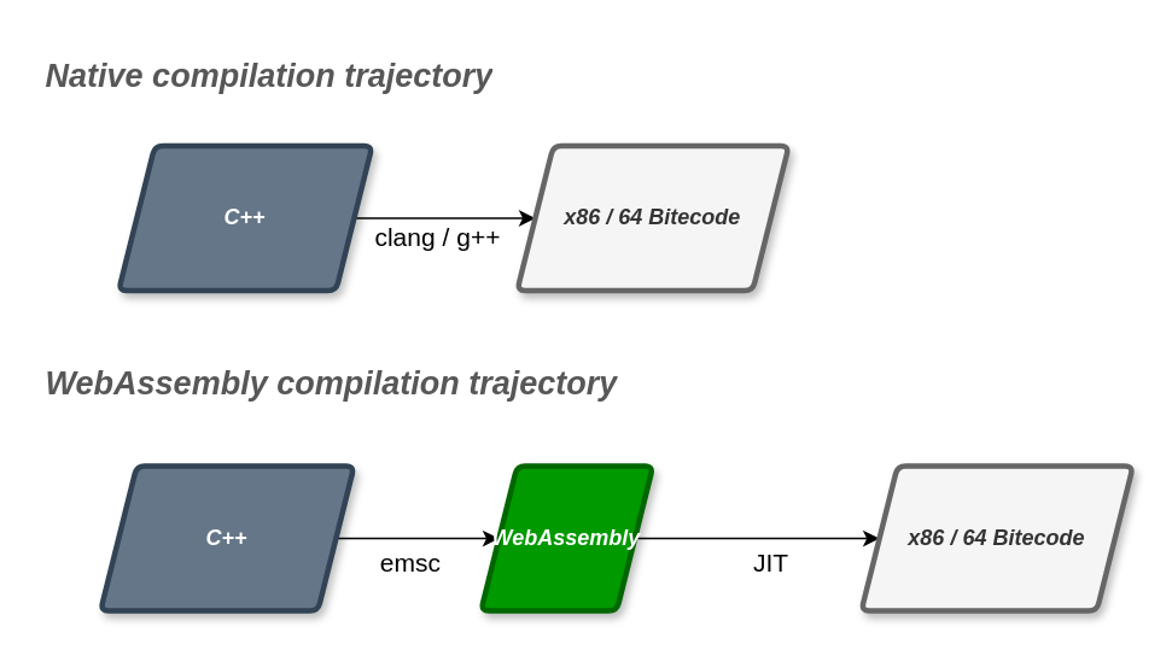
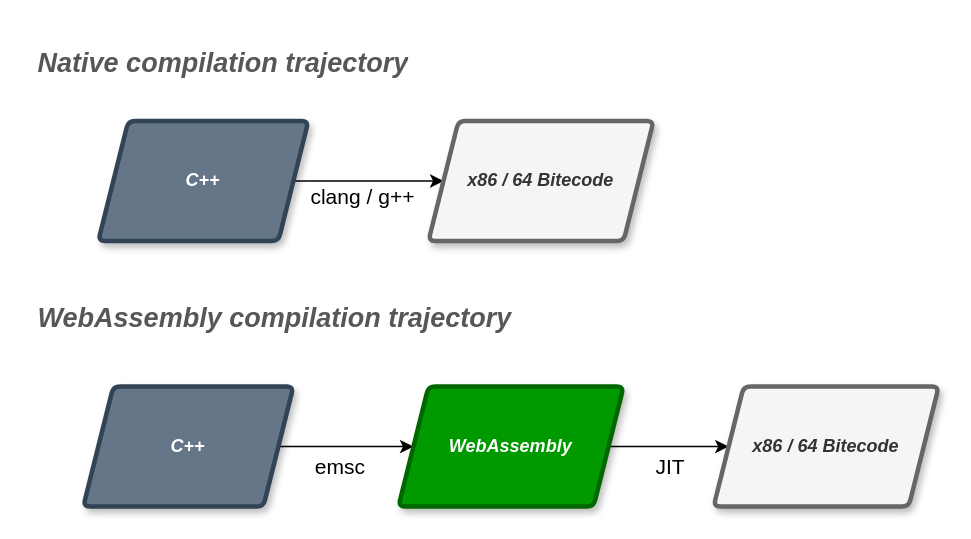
- <mxCell id="9" value="&lt;b&gt;&lt;i&gt;WebAssembly&lt;/i&gt;&lt;/b&gt;" style="shape=parallelogram;perimeter=parallelogramPerimeter;whiteSpace=wrap;html=1;fixedSize=1;fillColor=#009900;strokeColor=#006600;fontColor=#ffffff;rounded=1;strokeWidth=3;arcSize=9;shadow=1;fontFamily=Helvetica;" parent="1" vertex="1"><mxGeometry x="265" y="257" width="95" height="80" as="geometry" /></mxCell>
+ <mxCell id="9" value="&lt;b&gt;&lt;i&gt;WebAssembly&lt;/i&gt;&lt;/b&gt;" style="shape=parallelogram;perimeter=parallelogramPerimeter;whiteSpace=wrap;html=1;fixedSize=1;fillColor=#009900;strokeColor=#006600;fontColor=#ffffff;rounded=1;strokeWidth=3;arcSize=9;shadow=1;fontFamily=Helvetica;" parent="1" vertex="1"><mxGeometry x="265" y="257" width="150" height="80" as="geometry" /></mxCell>
